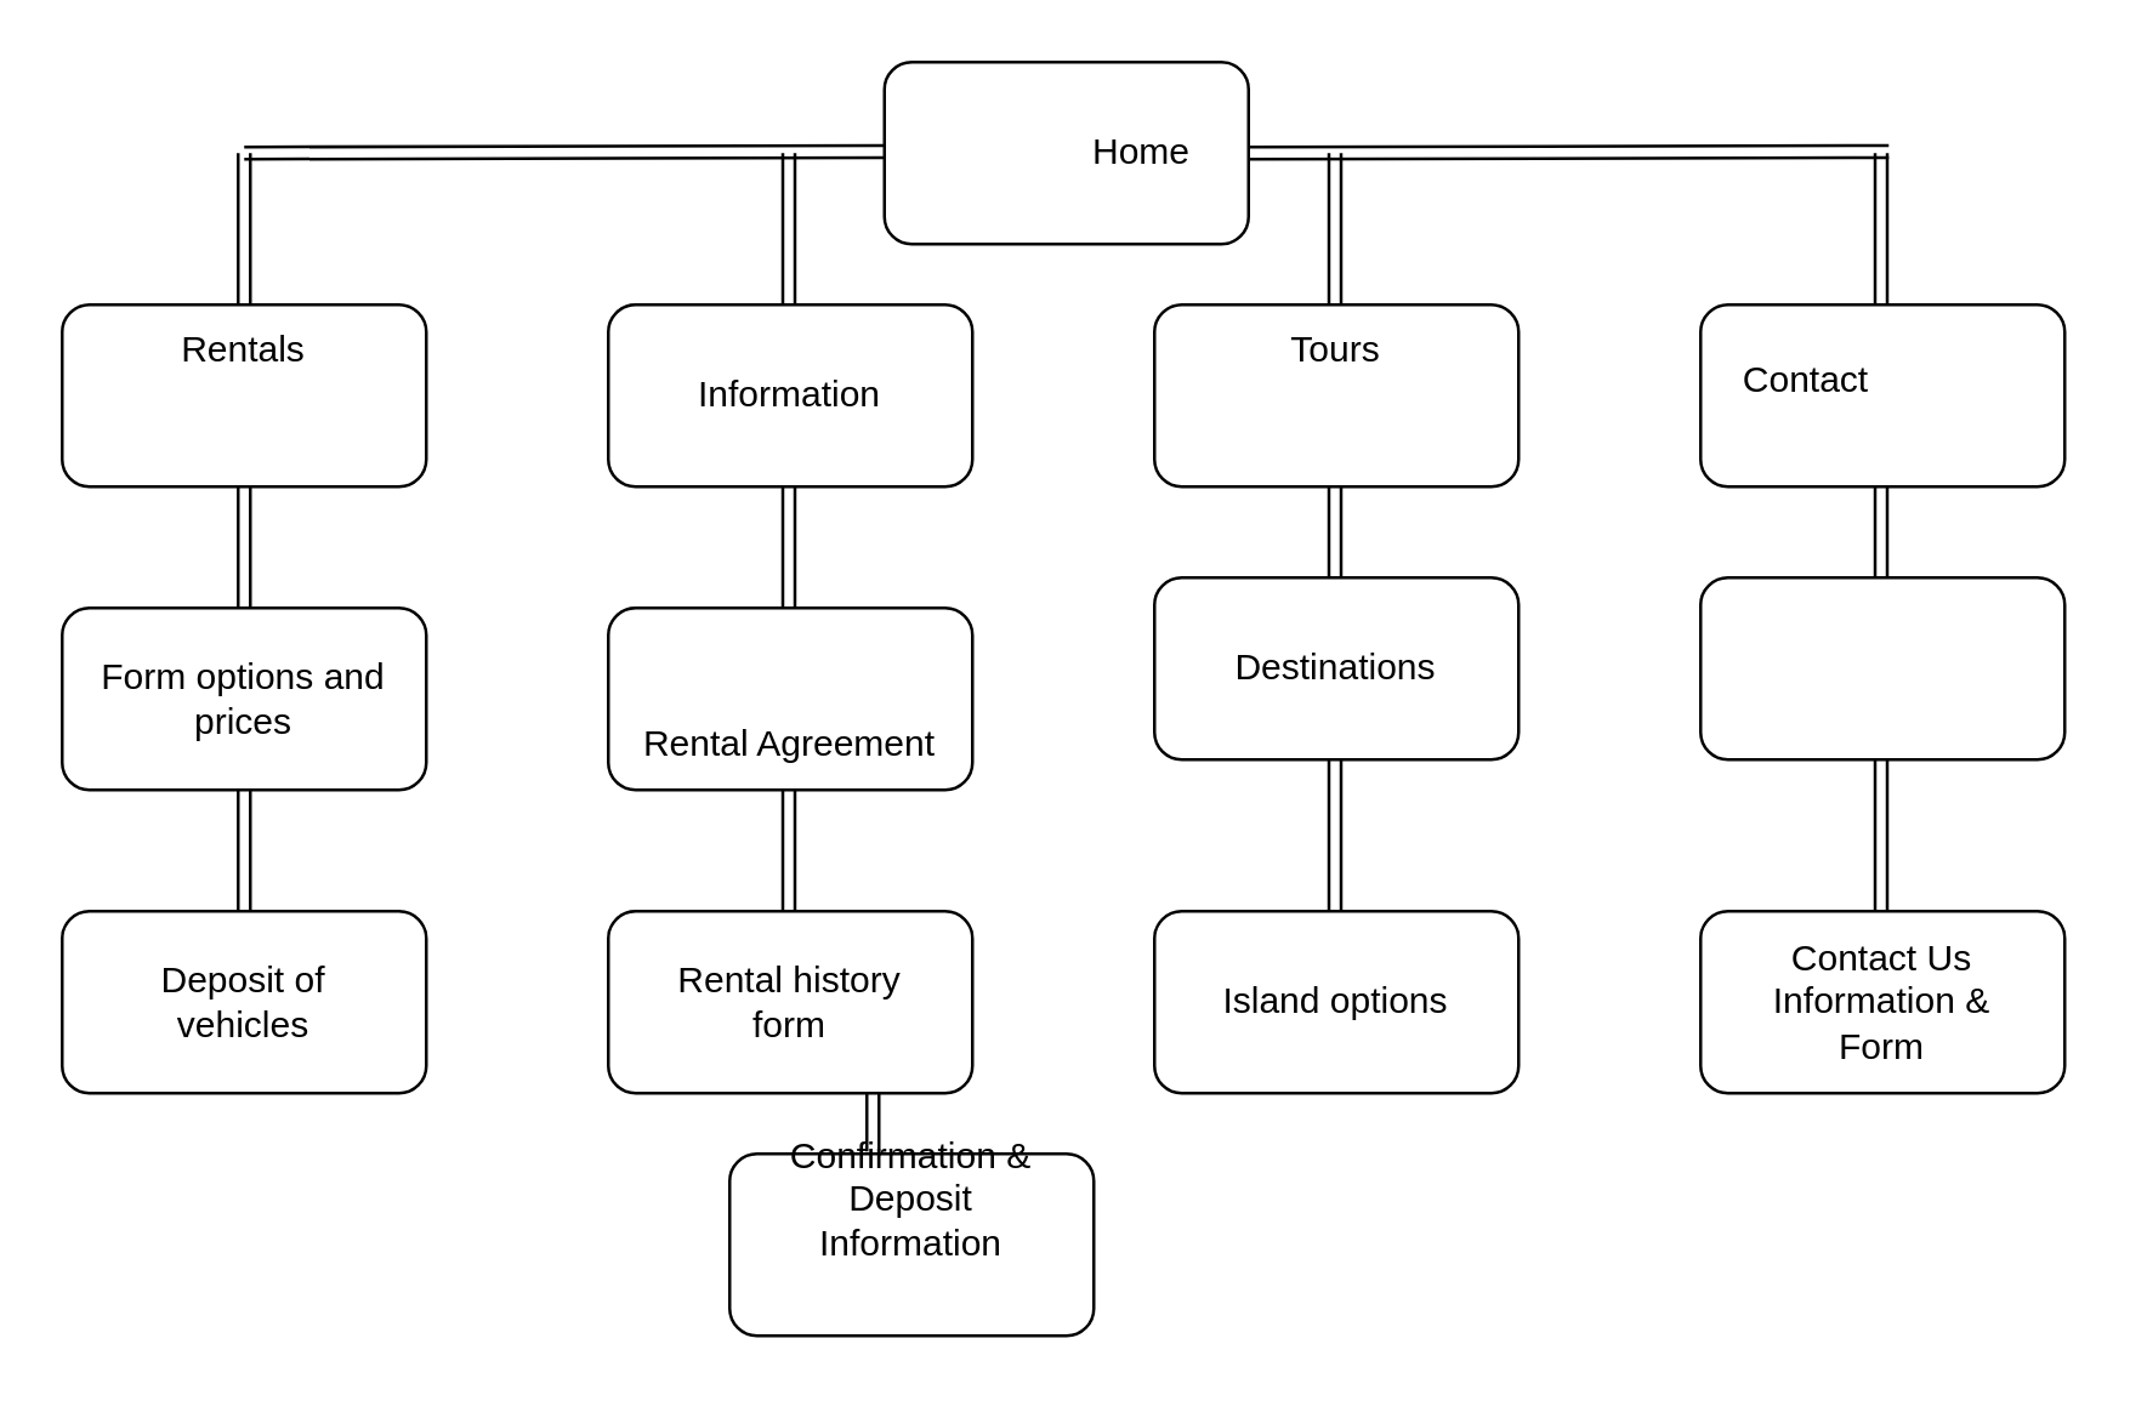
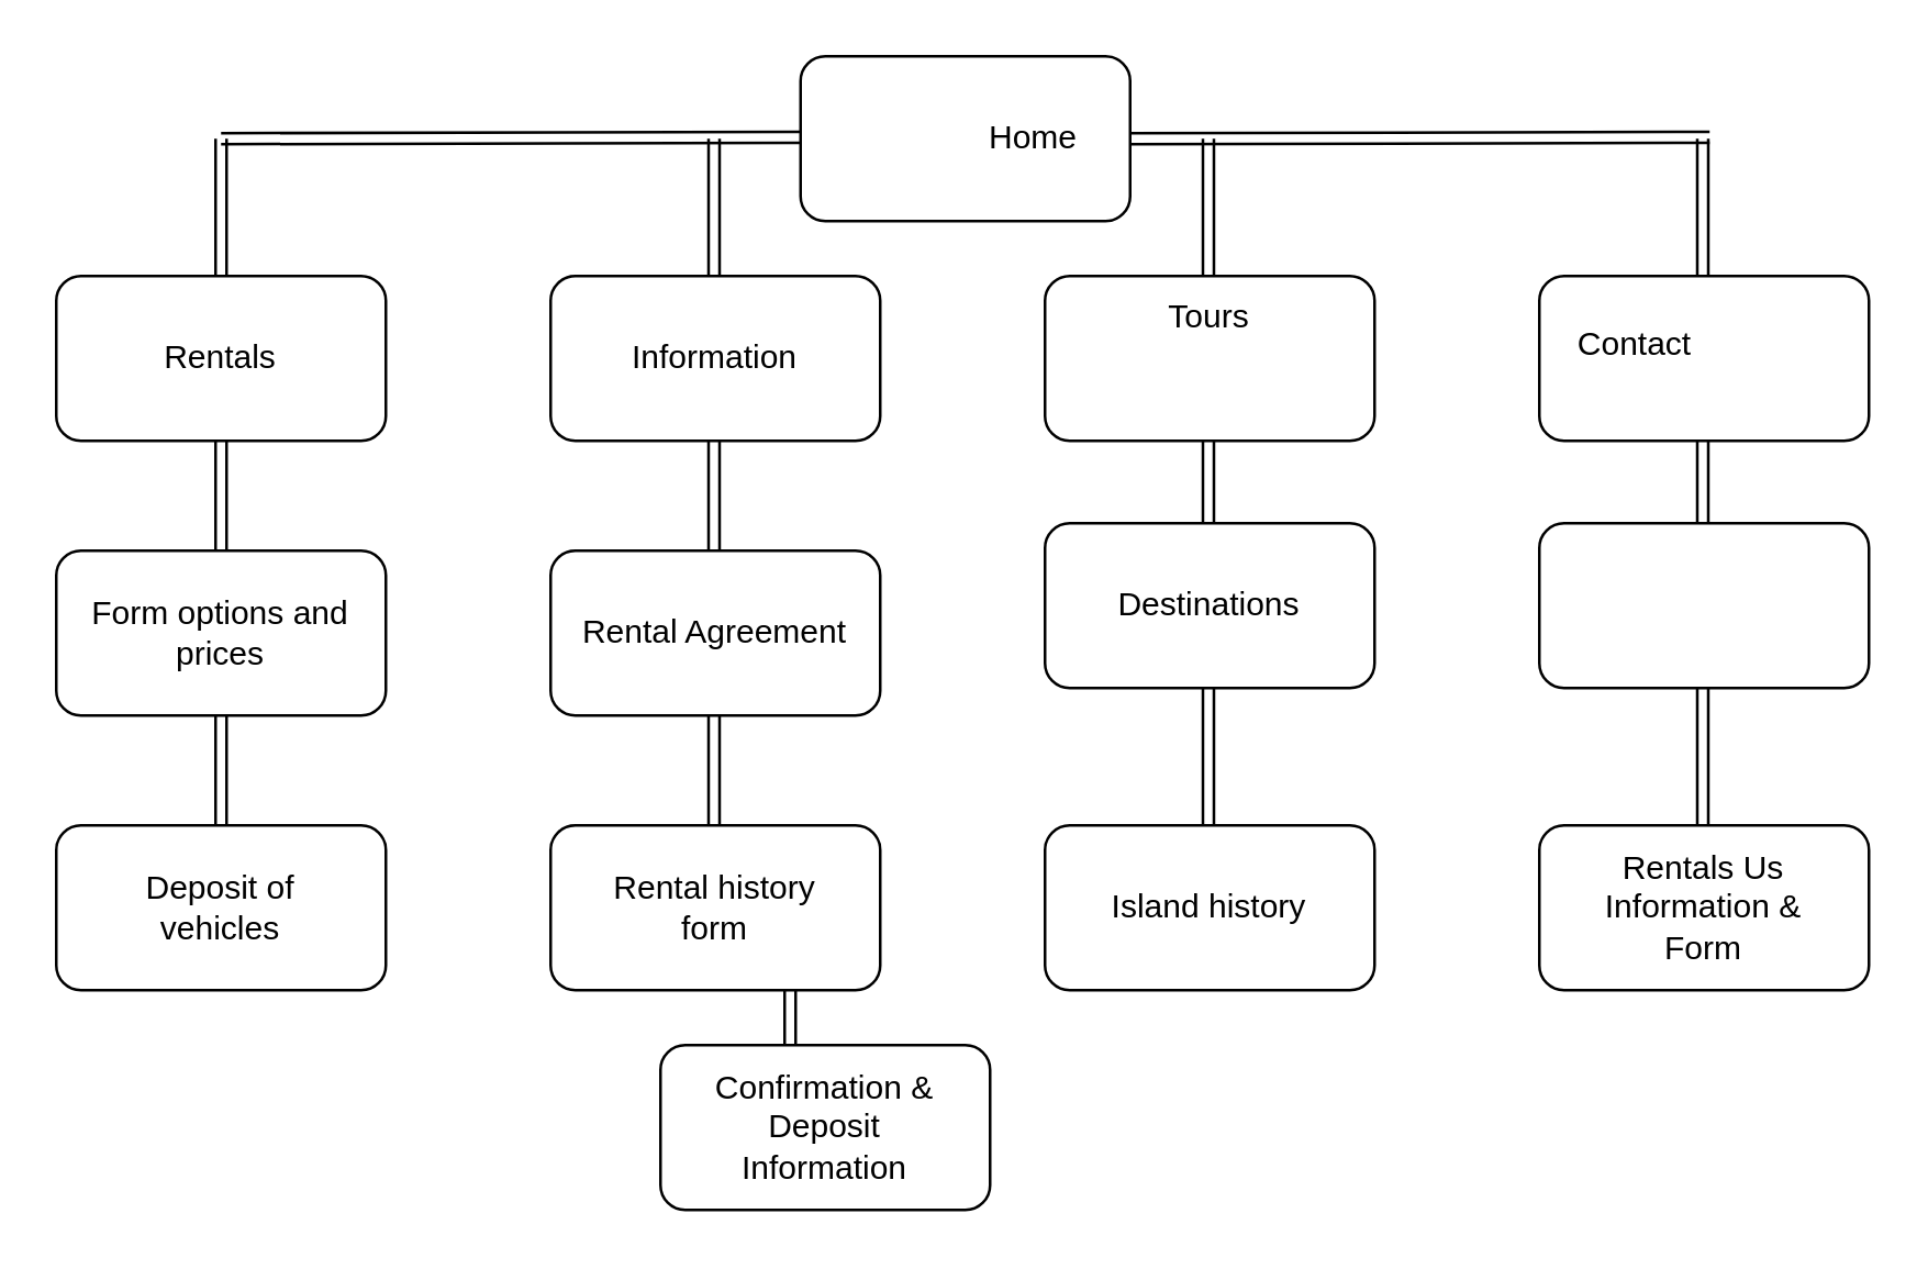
- <mxCell id="13" value="Rentals" style="text;html=1;strokeColor=none;fillColor=none;align=center;verticalAlign=middle;whiteSpace=wrap;rounded=0;" vertex="1" parent="1"><mxGeometry x="60" y="105" width="40" height="20" as="geometry" /></mxCell>
+ <mxCell id="13" value="Rentals" style="text;html=1;strokeColor=none;fillColor=none;align=center;verticalAlign=middle;whiteSpace=wrap;rounded=0;" vertex="1" parent="1"><mxGeometry x="60" y="120" width="40" height="20" as="geometry" /></mxCell>
- <mxCell id="18" value="Rental Agreement" style="text;html=1;strokeColor=none;fillColor=none;align=center;verticalAlign=middle;whiteSpace=wrap;rounded=0;" vertex="1" parent="1"><mxGeometry x="210" y="235" width="100" height="20" as="geometry" /></mxCell>
+ <mxCell id="18" value="Rental Agreement" style="text;html=1;strokeColor=none;fillColor=none;align=center;verticalAlign=middle;whiteSpace=wrap;rounded=0;" vertex="1" parent="1"><mxGeometry x="210" y="220" width="100" height="20" as="geometry" /></mxCell>
- <mxCell id="29" value="Island options" style="text;html=1;strokeColor=none;fillColor=none;align=center;verticalAlign=middle;whiteSpace=wrap;rounded=0;" vertex="1" parent="1"><mxGeometry x="390" y="320" width="100" height="20" as="geometry" /></mxCell>
+ <mxCell id="29" value="Island history" style="text;html=1;strokeColor=none;fillColor=none;align=center;verticalAlign=middle;whiteSpace=wrap;rounded=0;" vertex="1" parent="1"><mxGeometry x="390" y="320" width="100" height="20" as="geometry" /></mxCell>
- <mxCell id="32" value="Contact Us Information &amp;amp; Form" style="text;html=1;strokeColor=none;fillColor=none;align=center;verticalAlign=middle;whiteSpace=wrap;rounded=0;" vertex="1" parent="1"><mxGeometry x="570" y="320" width="100" height="20" as="geometry" /></mxCell>
+ <mxCell id="32" value="Rentals Us Information &amp;amp; Form" style="text;html=1;strokeColor=none;fillColor=none;align=center;verticalAlign=middle;whiteSpace=wrap;rounded=0;" vertex="1" parent="1"><mxGeometry x="570" y="320" width="100" height="20" as="geometry" /></mxCell>
- <mxCell id="25" value="Confirmation &amp;amp; Deposit Information" style="text;html=1;strokeColor=none;fillColor=none;align=center;verticalAlign=middle;whiteSpace=wrap;rounded=0;" vertex="1" parent="1"><mxGeometry x="250" y="385" width="100" height="20" as="geometry" /></mxCell>
+ <mxCell id="25" value="Confirmation &amp;amp; Deposit Information" style="text;html=1;strokeColor=none;fillColor=none;align=center;verticalAlign=middle;whiteSpace=wrap;rounded=0;" vertex="1" parent="1"><mxGeometry x="250" y="400" width="100" height="20" as="geometry" /></mxCell>
